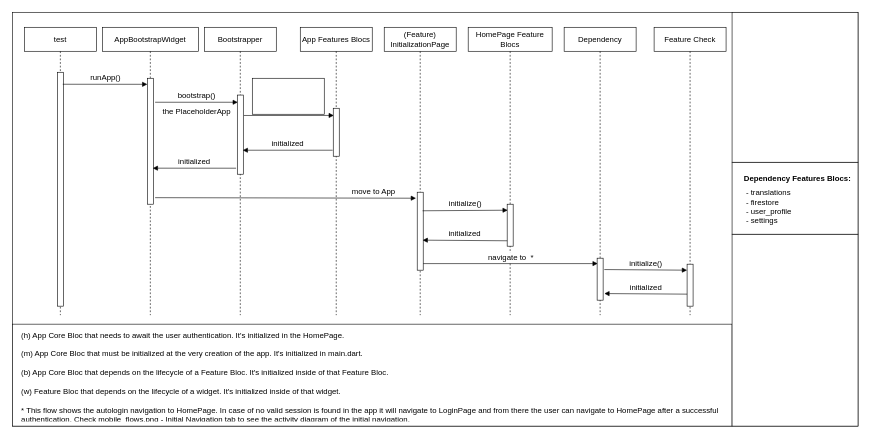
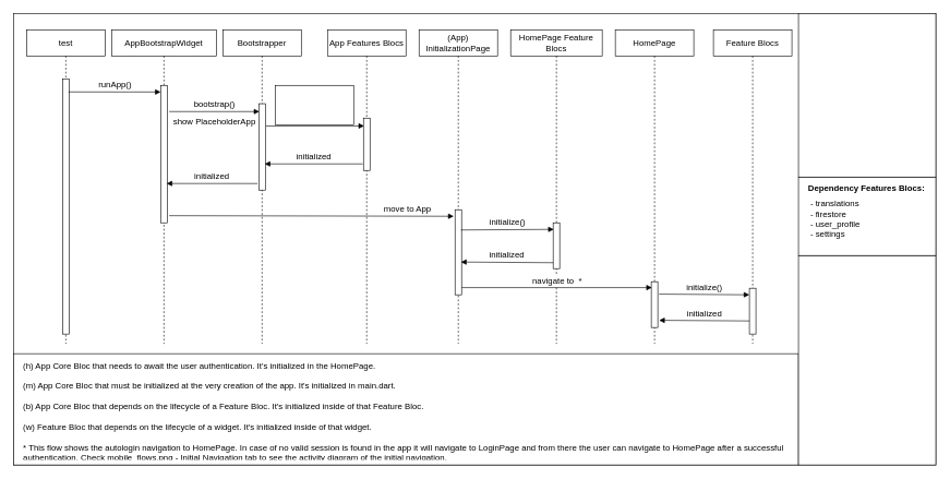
- <mxCell id="23" value="(Feature)&lt;br&gt;InitializationPage" style="shape=umlLifeline;perimeter=lifelinePerimeter;whiteSpace=wrap;html=1;container=1;collapsible=0;recursiveResize=0;outlineConnect=0;fontSize=13;" parent="1" vertex="1"><mxGeometry x="640" y="45" width="120" height="480" as="geometry" /></mxCell>
+ <mxCell id="23" value="(App)&lt;br&gt;InitializationPage" style="shape=umlLifeline;perimeter=lifelinePerimeter;whiteSpace=wrap;html=1;container=1;collapsible=0;recursiveResize=0;outlineConnect=0;fontSize=13;" parent="1" vertex="1"><mxGeometry x="640" y="45" width="120" height="480" as="geometry" /></mxCell>
- <mxCell id="11" value="Dependency" style="shape=umlLifeline;perimeter=lifelinePerimeter;whiteSpace=wrap;html=1;container=1;collapsible=0;recursiveResize=0;outlineConnect=0;fontSize=13;" parent="1" vertex="1"><mxGeometry x="940" y="45" width="120" height="480" as="geometry" /></mxCell>
+ <mxCell id="11" value="HomePage" style="shape=umlLifeline;perimeter=lifelinePerimeter;whiteSpace=wrap;html=1;container=1;collapsible=0;recursiveResize=0;outlineConnect=0;fontSize=13;" parent="1" vertex="1"><mxGeometry x="940" y="45" width="120" height="480" as="geometry" /></mxCell>
- <mxCell id="27" value="Feature Check" style="shape=umlLifeline;perimeter=lifelinePerimeter;whiteSpace=wrap;html=1;container=1;collapsible=0;recursiveResize=0;outlineConnect=0;fontSize=13;" parent="1" vertex="1"><mxGeometry x="1090" y="45" width="120" height="480" as="geometry" /></mxCell>
+ <mxCell id="27" value="Feature Blocs" style="shape=umlLifeline;perimeter=lifelinePerimeter;whiteSpace=wrap;html=1;container=1;collapsible=0;recursiveResize=0;outlineConnect=0;fontSize=13;" parent="1" vertex="1"><mxGeometry x="1090" y="45" width="120" height="480" as="geometry" /></mxCell>
- <mxCell id="19" value="the PlaceholderApp" style="text;html=1;strokeColor=none;fillColor=none;align=center;verticalAlign=middle;whiteSpace=wrap;rounded=0;fontSize=13;" parent="1" vertex="1"><mxGeometry x="260" y="170" width="135" height="30" as="geometry" /></mxCell>
+ <mxCell id="19" value="show PlaceholderApp" style="text;html=1;strokeColor=none;fillColor=none;align=center;verticalAlign=middle;whiteSpace=wrap;rounded=0;fontSize=13;" parent="1" vertex="1"><mxGeometry x="260" y="170" width="135" height="30" as="geometry" /></mxCell>
- <mxCell id="35" value="&lt;h1 style=&quot;font-size: 13px&quot;&gt;Dependency Features Blocs:&lt;/h1&gt;&lt;div&gt;&lt;div&gt;&amp;nbsp;- translations&lt;/div&gt;&lt;/div&gt;&lt;div&gt;&amp;nbsp;- firestore&lt;/div&gt;&lt;div&gt;&amp;nbsp;- user_profile&lt;/div&gt;&lt;div&gt;&amp;nbsp;- settings&lt;/div&gt;" style="text;html=1;strokeColor=none;fillColor=none;spacing=5;spacingTop=-20;whiteSpace=wrap;overflow=hidden;rounded=0;fontSize=13;" parent="1" vertex="1"><mxGeometry x="1235" y="290" width="190" height="90" as="geometry" /></mxCell>
+ <mxCell id="35" value="&lt;h1 style=&quot;font-size: 13px&quot;&gt;Dependency Features Blocs:&lt;/h1&gt;&lt;div&gt;&lt;div&gt;&amp;nbsp;- translations&lt;/div&gt;&lt;/div&gt;&lt;div&gt;&amp;nbsp;- firestore&lt;/div&gt;&lt;div&gt;&amp;nbsp;- user_profile&lt;/div&gt;&lt;div&gt;&amp;nbsp;- settings&lt;/div&gt;" style="text;html=1;strokeColor=none;fillColor=none;spacing=5;spacingTop=-20;whiteSpace=wrap;overflow=hidden;rounded=0;fontSize=13;" parent="1" vertex="1"><mxGeometry x="1230" y="280" width="190" height="90" as="geometry" /></mxCell>
